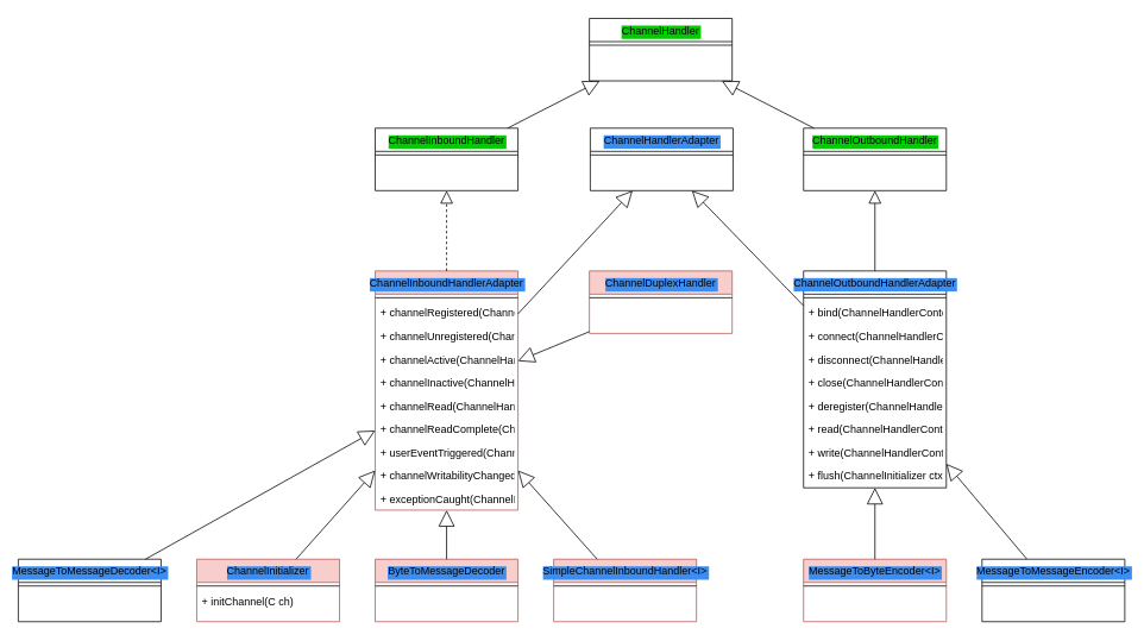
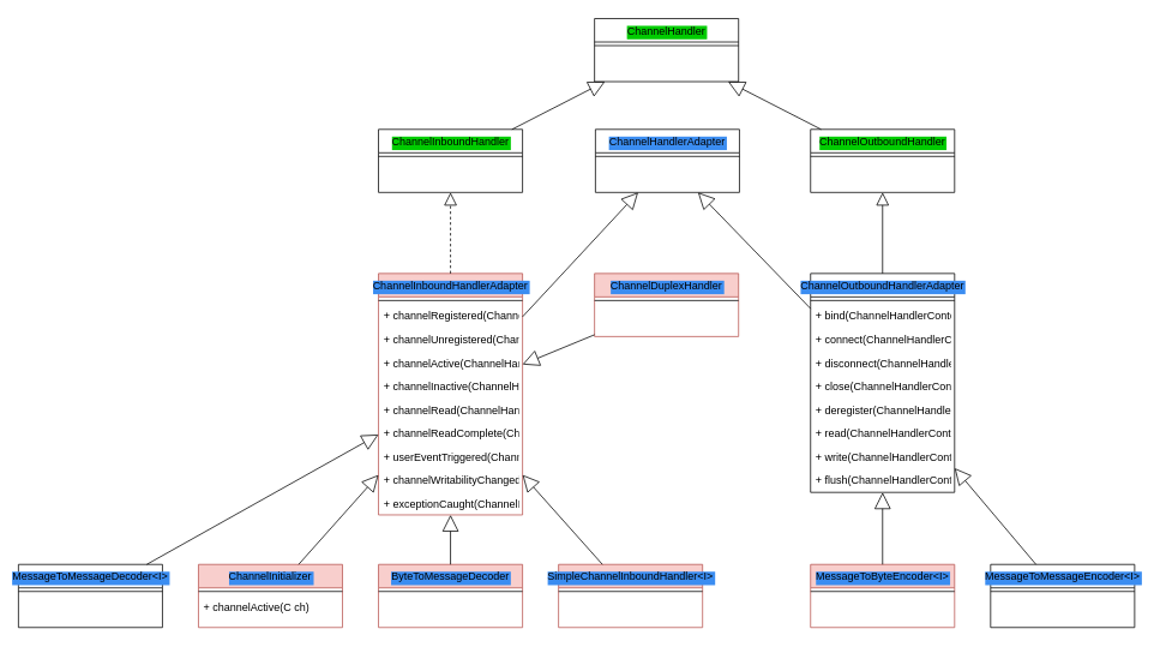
- <mxCell id="34" value="+ flush(ChannelInitializer ctx)" style="text;strokeColor=none;fillColor=none;align=left;verticalAlign=top;spacingLeft=4;spacingRight=4;overflow=hidden;rotatable=0;points=[[0,0.5],[1,0.5]];portConstraint=eastwest;" parent="25" vertex="1"><mxGeometry y="216" width="160" height="26" as="geometry" /></mxCell>
+ <mxCell id="34" value="+ flush(ChannelHandlerContext ctx)" style="text;strokeColor=none;fillColor=none;align=left;verticalAlign=top;spacingLeft=4;spacingRight=4;overflow=hidden;rotatable=0;points=[[0,0.5],[1,0.5]];portConstraint=eastwest;" parent="25" vertex="1"><mxGeometry y="216" width="160" height="26" as="geometry" /></mxCell>
- <mxCell id="54" value="+ initChannel(C ch)" style="text;strokeColor=none;fillColor=none;align=left;verticalAlign=top;spacingLeft=4;spacingRight=4;overflow=hidden;rotatable=0;points=[[0,0.5],[1,0.5]];portConstraint=eastwest;" parent="52" vertex="1"><mxGeometry y="34" width="160" height="26" as="geometry" /></mxCell>
+ <mxCell id="54" value="+ channelActive(C ch)" style="text;strokeColor=none;fillColor=none;align=left;verticalAlign=top;spacingLeft=4;spacingRight=4;overflow=hidden;rotatable=0;points=[[0,0.5],[1,0.5]];portConstraint=eastwest;" parent="52" vertex="1"><mxGeometry y="34" width="160" height="26" as="geometry" /></mxCell>
